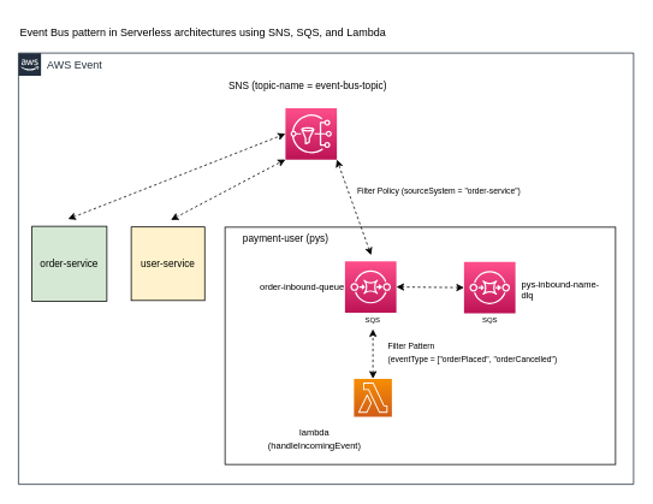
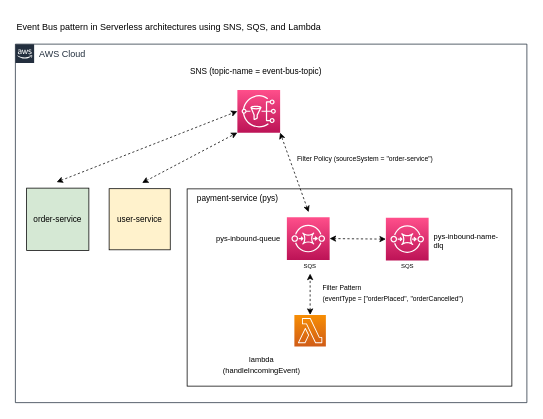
- <mxCell id="2" value="AWS Event" style="points=[[0,0],[0.25,0],[0.5,0],[0.75,0],[1,0],[1,0.25],[1,0.5],[1,0.75],[1,1],[0.75,1],[0.5,1],[0.25,1],[0,1],[0,0.75],[0,0.5],[0,0.25]];outlineConnect=0;gradientColor=none;html=1;whiteSpace=wrap;fontSize=12;fontStyle=0;container=1;pointerEvents=0;collapsible=0;recursiveResize=0;shape=mxgraph.aws4.group;grIcon=mxgraph.aws4.group_aws_cloud_alt;strokeColor=#232F3E;fillColor=none;verticalAlign=top;align=left;spacingLeft=30;fontColor=#232F3E;dashed=0;" parent="1" vertex="1"><mxGeometry x="20" y="58" width="682" height="478" as="geometry" /></mxCell>
+ <mxCell id="2" value="AWS Cloud" style="points=[[0,0],[0.25,0],[0.5,0],[0.75,0],[1,0],[1,0.25],[1,0.5],[1,0.75],[1,1],[0.75,1],[0.5,1],[0.25,1],[0,1],[0,0.75],[0,0.5],[0,0.25]];outlineConnect=0;gradientColor=none;html=1;whiteSpace=wrap;fontSize=12;fontStyle=0;container=1;pointerEvents=0;collapsible=0;recursiveResize=0;shape=mxgraph.aws4.group;grIcon=mxgraph.aws4.group_aws_cloud_alt;strokeColor=#232F3E;fillColor=none;verticalAlign=top;align=left;spacingLeft=30;fontColor=#232F3E;dashed=0;" parent="1" vertex="1"><mxGeometry x="20" y="58" width="682" height="478" as="geometry" /></mxCell>
- <mxCell id="10" value="&lt;font style=&quot;font-size: 11px;&quot;&gt;payment-user (pys)&lt;/font&gt;" style="text;html=1;strokeColor=none;fillColor=none;align=center;verticalAlign=middle;whiteSpace=wrap;rounded=0;" parent="2" vertex="1"><mxGeometry x="235" y="190" width="123" height="30" as="geometry" /></mxCell>
+ <mxCell id="10" value="&lt;font style=&quot;font-size: 11px;&quot;&gt;payment-service (pys)&lt;/font&gt;" style="text;html=1;strokeColor=none;fillColor=none;align=center;verticalAlign=middle;whiteSpace=wrap;rounded=0;" parent="2" vertex="1"><mxGeometry x="235" y="190" width="123" height="30" as="geometry" /></mxCell>
- <mxCell id="14" value="&lt;div style=&quot;font-size: 10px;&quot;&gt;&lt;font style=&quot;font-size: 10px;&quot;&gt;order-inbound-queue&lt;/font&gt;&lt;/div&gt;" style="text;html=1;strokeColor=none;fillColor=none;align=left;verticalAlign=middle;whiteSpace=wrap;rounded=0;strokeWidth=0;fontSize=11;" parent="2" vertex="1"><mxGeometry x="266" y="244.25" width="99.5" height="30" as="geometry" /></mxCell>
+ <mxCell id="14" value="&lt;div style=&quot;font-size: 10px;&quot;&gt;&lt;font style=&quot;font-size: 10px;&quot;&gt;pys-inbound-queue&lt;/font&gt;&lt;/div&gt;" style="text;html=1;strokeColor=none;fillColor=none;align=left;verticalAlign=middle;whiteSpace=wrap;rounded=0;strokeWidth=0;fontSize=11;" parent="2" vertex="1"><mxGeometry x="266" y="244.25" width="99.5" height="30" as="geometry" /></mxCell>
